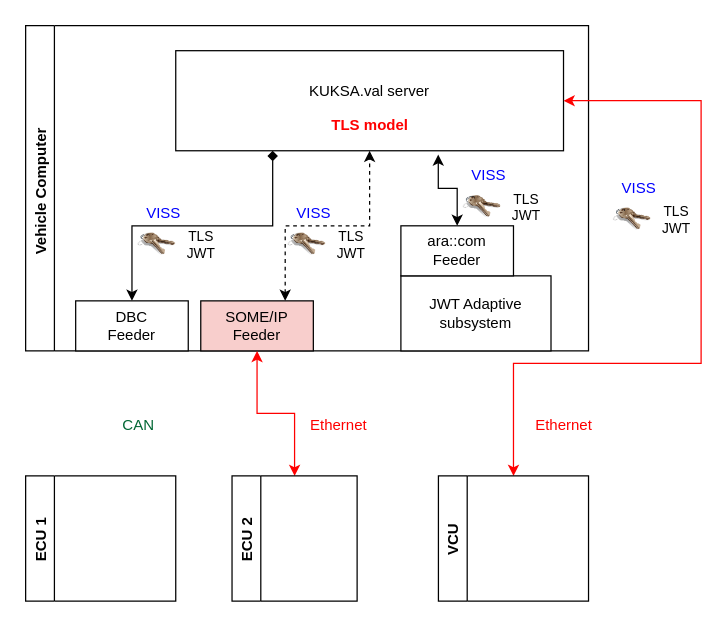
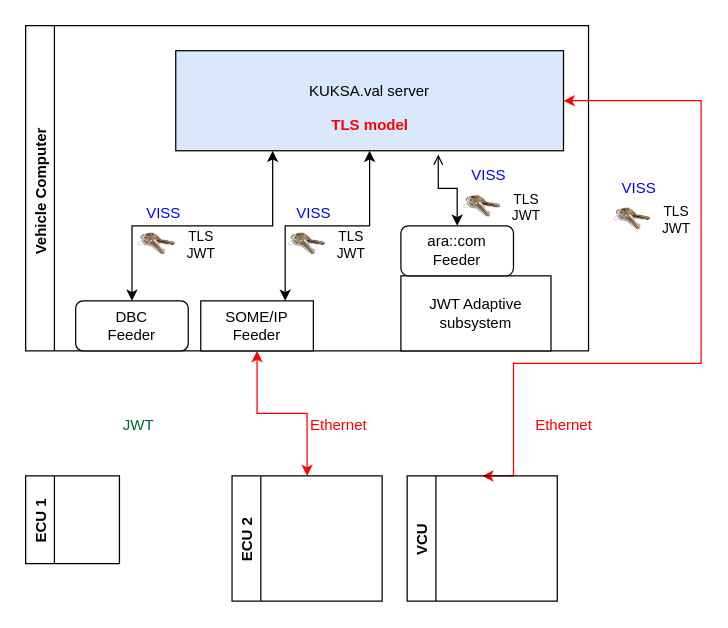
- <mxCell id="16" value="&lt;font color=&quot;#000000&quot;&gt;KUKSA.val server&lt;br&gt;&lt;br&gt;&lt;/font&gt;" style="rounded=0;whiteSpace=wrap;html=1;fontColor=#FF0000;" parent="15" vertex="1"><mxGeometry width="310" height="80" as="geometry" /></mxCell>
+ <mxCell id="16" value="&lt;font color=&quot;#000000&quot;&gt;KUKSA.val server&lt;br&gt;&lt;br&gt;&lt;/font&gt;" style="rounded=0;whiteSpace=wrap;html=1;fontColor=#FF0000;fillColor=#dae8fc;" parent="15" vertex="1"><mxGeometry width="310" height="80" as="geometry" /></mxCell>
- <mxCell id="3" style="edgeStyle=orthogonalEdgeStyle;rounded=0;orthogonalLoop=1;jettySize=auto;html=1;exitX=0.5;exitY=0;exitDx=0;exitDy=0;entryX=0.25;entryY=1;entryDx=0;entryDy=0;fontColor=#000000;startArrow=classic;startFill=1;endArrow=diamond;endFill=1;strokeColor=#000000;" parent="2" source="4" target="16" edge="1"><mxGeometry relative="1" as="geometry"><mxPoint x="158" y="120" as="targetPoint" /><Array as="points"><mxPoint x="85" y="160" /><mxPoint x="198" y="160" /></Array></mxGeometry></mxCell>
+ <mxCell id="3" style="edgeStyle=orthogonalEdgeStyle;rounded=0;orthogonalLoop=1;jettySize=auto;html=1;exitX=0.5;exitY=0;exitDx=0;exitDy=0;entryX=0.25;entryY=1;entryDx=0;entryDy=0;fontColor=#000000;startArrow=classic;startFill=1;endArrow=classic;endFill=1;strokeColor=#000000;" parent="2" source="4" target="16" edge="1"><mxGeometry relative="1" as="geometry"><mxPoint x="158" y="120" as="targetPoint" /><Array as="points"><mxPoint x="85" y="160" /><mxPoint x="198" y="160" /></Array></mxGeometry></mxCell>
- <mxCell id="19" style="edgeStyle=orthogonalEdgeStyle;rounded=0;orthogonalLoop=1;jettySize=auto;html=1;exitX=0.5;exitY=0;exitDx=0;exitDy=0;entryX=0.677;entryY=1.038;entryDx=0;entryDy=0;fontColor=#000000;startArrow=classic;startFill=1;endArrow=classic;endFill=1;strokeColor=#000000;entryPerimeter=0;" parent="2" source="20" target="16" edge="1"><mxGeometry relative="1" as="geometry" /></mxCell>
+ <mxCell id="19" style="edgeStyle=orthogonalEdgeStyle;rounded=0;orthogonalLoop=1;jettySize=auto;html=1;exitX=0.5;exitY=0;exitDx=0;exitDy=0;entryX=0.677;entryY=1.038;entryDx=0;entryDy=0;fontColor=#000000;startArrow=classic;startFill=1;endArrow=open;endFill=1;strokeColor=#000000;entryPerimeter=0;" parent="2" source="20" target="16" edge="1"><mxGeometry relative="1" as="geometry" /></mxCell>
- <mxCell id="9" style="edgeStyle=orthogonalEdgeStyle;rounded=0;orthogonalLoop=1;jettySize=auto;html=1;exitX=0.75;exitY=0;exitDx=0;exitDy=0;entryX=0.5;entryY=1;entryDx=0;entryDy=0;fontColor=#FF0000;startArrow=classic;startFill=1;endArrow=classic;endFill=1;strokeColor=#000000;dashed=1;" parent="2" source="10" target="16" edge="1"><mxGeometry relative="1" as="geometry"><mxPoint x="208" y="120" as="targetPoint" /><Array as="points"><mxPoint x="208" y="160" /><mxPoint x="275" y="160" /></Array></mxGeometry></mxCell>
+ <mxCell id="9" style="edgeStyle=orthogonalEdgeStyle;rounded=0;orthogonalLoop=1;jettySize=auto;html=1;exitX=0.75;exitY=0;exitDx=0;exitDy=0;entryX=0.5;entryY=1;entryDx=0;entryDy=0;fontColor=#FF0000;startArrow=classic;startFill=1;endArrow=classic;endFill=1;strokeColor=#000000;" parent="2" source="10" target="16" edge="1"><mxGeometry relative="1" as="geometry"><mxPoint x="208" y="120" as="targetPoint" /><Array as="points"><mxPoint x="208" y="160" /><mxPoint x="275" y="160" /></Array></mxGeometry></mxCell>
- <mxCell id="20" value="ara::com Feeder" style="rounded=0;whiteSpace=wrap;html=1;fontColor=#000000;" parent="2" vertex="1"><mxGeometry x="300" y="160" width="90" height="40" as="geometry" /></mxCell>
+ <mxCell id="20" value="ara::com Feeder" style="whiteSpace=wrap;html=1;fontColor=#000000;rounded=1;" parent="2" vertex="1"><mxGeometry x="300" y="160" width="90" height="40" as="geometry" /></mxCell>
- <mxCell id="4" value="DBC &lt;br&gt;Feeder" style="rounded=0;whiteSpace=wrap;html=1;fontColor=#000000;" parent="2" vertex="1"><mxGeometry x="40" y="220" width="90" height="40" as="geometry" /></mxCell>
+ <mxCell id="4" value="DBC &lt;br&gt;Feeder" style="whiteSpace=wrap;html=1;fontColor=#000000;rounded=1;" parent="2" vertex="1"><mxGeometry x="40" y="220" width="90" height="40" as="geometry" /></mxCell>
- <mxCell id="10" value="SOME/IP Feeder" style="rounded=0;whiteSpace=wrap;html=1;fontColor=#000000;fillColor=#f8cecc;" parent="2" vertex="1"><mxGeometry x="140" y="220" width="90" height="40" as="geometry" /></mxCell>
+ <mxCell id="10" value="SOME/IP Feeder" style="rounded=0;whiteSpace=wrap;html=1;fontColor=#000000;" parent="2" vertex="1"><mxGeometry x="140" y="220" width="90" height="40" as="geometry" /></mxCell>
- <mxCell id="26" value="&lt;font color=&quot;#006633&quot;&gt;CAN&lt;/font&gt;" style="text;html=1;align=center;verticalAlign=middle;resizable=0;points=[];autosize=1;strokeColor=none;fillColor=none;" parent="1" vertex="1"><mxGeometry x="90" y="330" width="40" height="20" as="geometry" /></mxCell>
+ <mxCell id="26" value="&lt;font color=&quot;#006633&quot;&gt;JWT&lt;/font&gt;" style="text;html=1;align=center;verticalAlign=middle;resizable=0;points=[];autosize=1;strokeColor=none;fillColor=none;" parent="1" vertex="1"><mxGeometry x="90" y="330" width="40" height="20" as="geometry" /></mxCell>
- <mxCell id="25" value="ECU 1" style="swimlane;horizontal=0;" parent="1" vertex="1"><mxGeometry x="20" y="380" width="120" height="100" as="geometry" /></mxCell>
+ <mxCell id="25" value="ECU 1" style="swimlane;horizontal=0;" parent="1" vertex="1"><mxGeometry x="20" y="380" width="75" height="70" as="geometry" /></mxCell>
- <mxCell id="28" value="ECU 2" style="swimlane;horizontal=0;" parent="1" vertex="1"><mxGeometry x="185" y="380" width="100" height="100" as="geometry" /></mxCell>
+ <mxCell id="28" value="ECU 2" style="swimlane;horizontal=0;" parent="1" vertex="1"><mxGeometry x="185" y="380" width="120" height="100" as="geometry" /></mxCell>
- <mxCell id="31" value="VCU" style="swimlane;horizontal=0;" parent="1" vertex="1"><mxGeometry x="350" y="380" width="120" height="100" as="geometry" /></mxCell>
+ <mxCell id="31" value="VCU" style="swimlane;horizontal=0;" parent="1" vertex="1"><mxGeometry x="325" y="380" width="120" height="100" as="geometry" /></mxCell>
